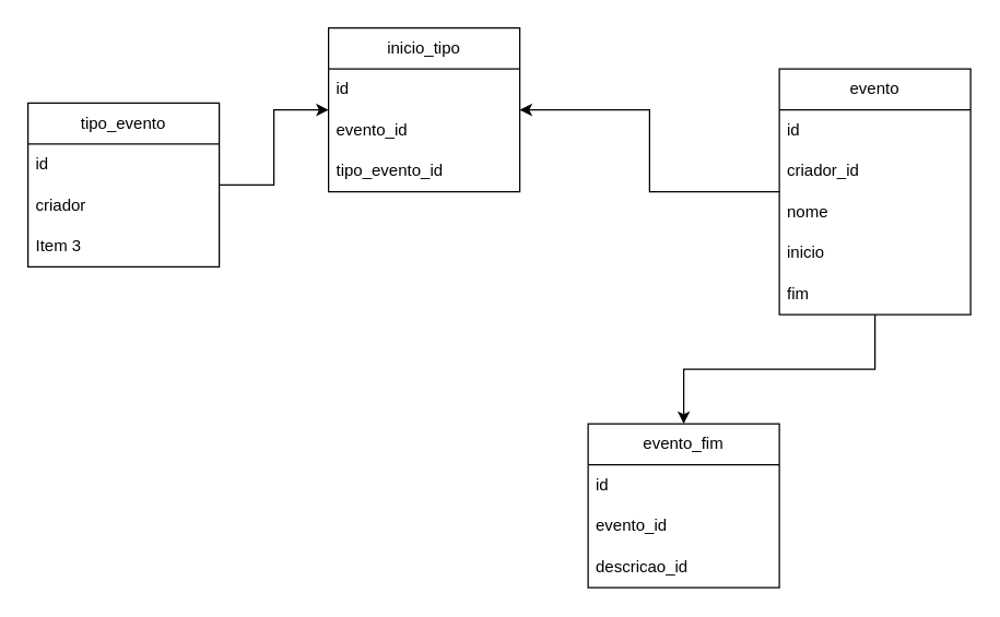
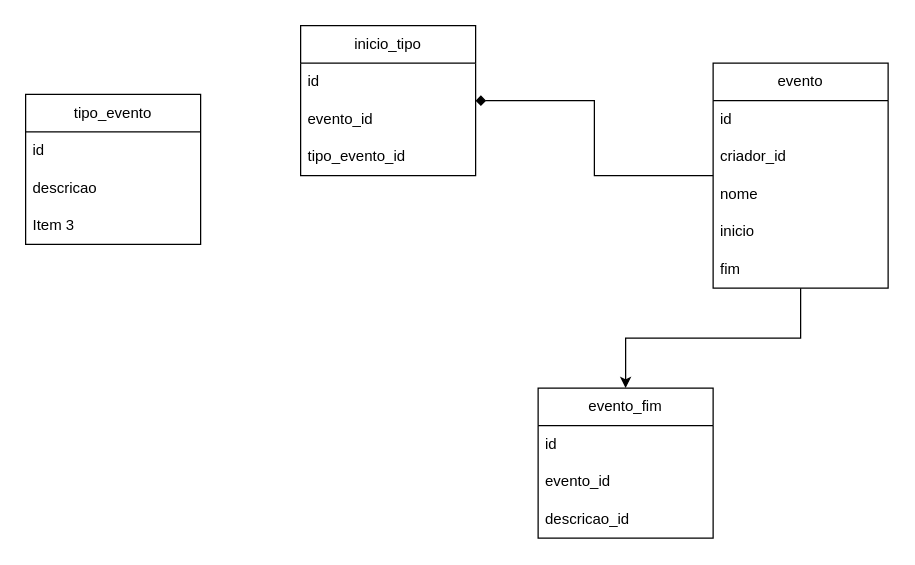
- <mxCell id="3" style="edgeStyle=orthogonalEdgeStyle;rounded=0;orthogonalLoop=1;jettySize=auto;html=1;" edge="1" parent="1" source="4" target="19"><mxGeometry relative="1" as="geometry" /></mxCell>
+ <mxCell id="3" style="edgeStyle=orthogonalEdgeStyle;rounded=0;orthogonalLoop=1;jettySize=auto;html=1;endArrow=diamond;" edge="1" parent="1" source="4" target="19"><mxGeometry relative="1" as="geometry" /></mxCell>
- <mxCell id="14" style="edgeStyle=orthogonalEdgeStyle;rounded=0;orthogonalLoop=1;jettySize=auto;html=1;" edge="1" parent="1" source="15" target="19"><mxGeometry relative="1" as="geometry" /></mxCell>
- <mxCell id="17" value="criador" style="text;strokeColor=none;fillColor=none;align=left;verticalAlign=middle;spacingLeft=4;spacingRight=4;overflow=hidden;points=[[0,0.5],[1,0.5]];portConstraint=eastwest;rotatable=0;whiteSpace=wrap;html=1;" vertex="1" parent="15"><mxGeometry y="60" width="140" height="30" as="geometry" /></mxCell>
+ <mxCell id="17" value="descricao" style="text;strokeColor=none;fillColor=none;align=left;verticalAlign=middle;spacingLeft=4;spacingRight=4;overflow=hidden;points=[[0,0.5],[1,0.5]];portConstraint=eastwest;rotatable=0;whiteSpace=wrap;html=1;" vertex="1" parent="15"><mxGeometry y="60" width="140" height="30" as="geometry" /></mxCell>
